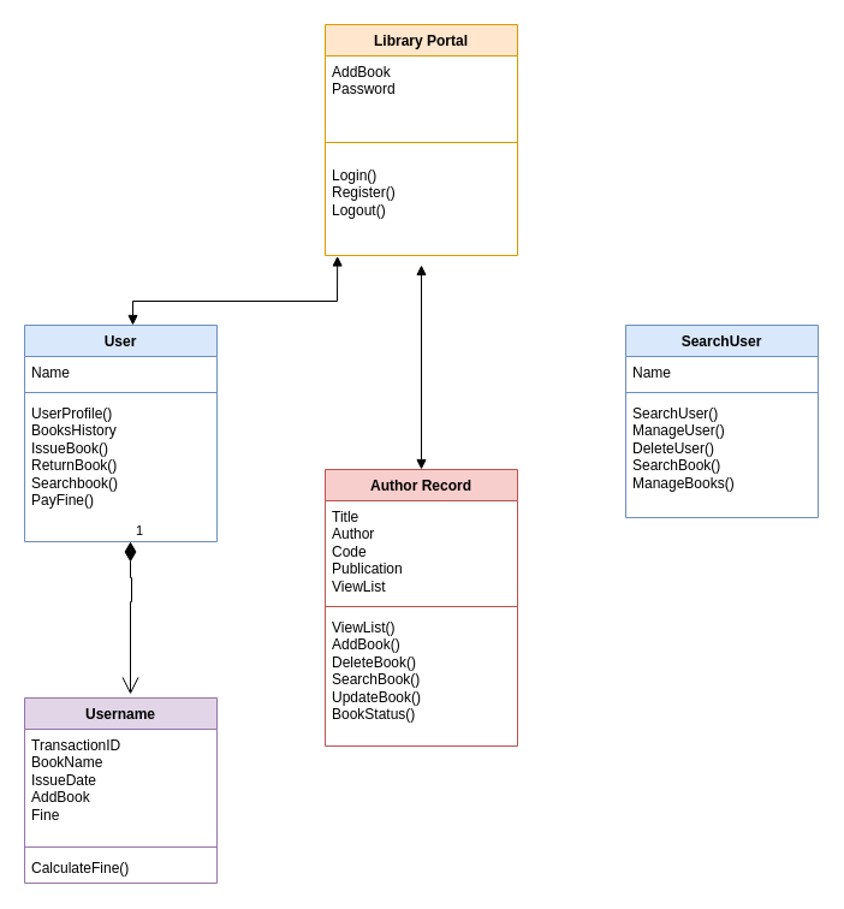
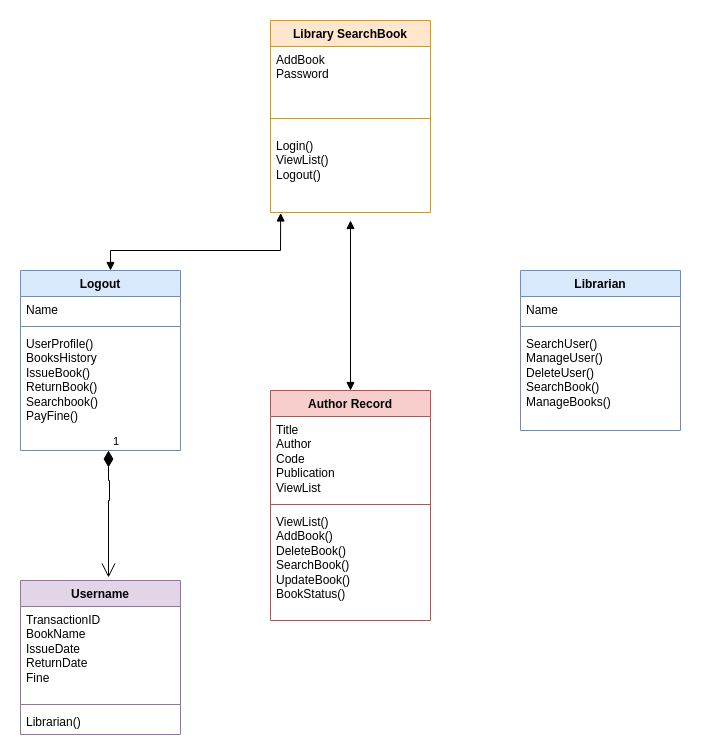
- <mxCell id="2" value="Library Portal" style="swimlane;fontStyle=1;align=center;verticalAlign=top;childLayout=stackLayout;horizontal=1;startSize=26;horizontalStack=0;resizeParent=1;resizeParentMax=0;resizeLast=0;collapsible=1;marginBottom=0;whiteSpace=wrap;html=1;fillColor=#ffe6cc;strokeColor=#d79b00;rounded=0;" vertex="1" parent="1"><mxGeometry x="270" y="20" width="160" height="192" as="geometry" /></mxCell>
+ <mxCell id="2" value="Library SearchBook" style="swimlane;fontStyle=1;align=center;verticalAlign=top;childLayout=stackLayout;horizontal=1;startSize=26;horizontalStack=0;resizeParent=1;resizeParentMax=0;resizeLast=0;collapsible=1;marginBottom=0;whiteSpace=wrap;html=1;fillColor=#ffe6cc;strokeColor=#d79b00;rounded=0;" vertex="1" parent="1"><mxGeometry x="270" y="20" width="160" height="192" as="geometry" /></mxCell>
- <mxCell id="5" value="Login()&lt;div&gt;Register()&lt;/div&gt;&lt;div&gt;Logout()&lt;/div&gt;" style="text;strokeColor=none;fillColor=none;align=left;verticalAlign=top;spacingLeft=4;spacingRight=4;overflow=hidden;rotatable=0;points=[[0,0.5],[1,0.5]];portConstraint=eastwest;whiteSpace=wrap;html=1;rounded=0;" vertex="1" parent="2"><mxGeometry y="112" width="160" height="80" as="geometry" /></mxCell>
+ <mxCell id="5" value="Login()&lt;div&gt;ViewList()&lt;/div&gt;&lt;div&gt;Logout()&lt;/div&gt;" style="text;strokeColor=none;fillColor=none;align=left;verticalAlign=top;spacingLeft=4;spacingRight=4;overflow=hidden;rotatable=0;points=[[0,0.5],[1,0.5]];portConstraint=eastwest;whiteSpace=wrap;html=1;rounded=0;" vertex="1" parent="2"><mxGeometry y="112" width="160" height="80" as="geometry" /></mxCell>
- <mxCell id="6" value="User" style="swimlane;fontStyle=1;align=center;verticalAlign=top;childLayout=stackLayout;horizontal=1;startSize=26;horizontalStack=0;resizeParent=1;resizeParentMax=0;resizeLast=0;collapsible=1;marginBottom=0;whiteSpace=wrap;html=1;fillColor=#dae8fc;strokeColor=#6c8ebf;rounded=0;" vertex="1" parent="1"><mxGeometry x="20" y="270" width="160" height="180" as="geometry"><mxRectangle x="70" y="340" width="70" height="30" as="alternateBounds" /></mxGeometry></mxCell>
+ <mxCell id="6" value="Logout" style="swimlane;fontStyle=1;align=center;verticalAlign=top;childLayout=stackLayout;horizontal=1;startSize=26;horizontalStack=0;resizeParent=1;resizeParentMax=0;resizeLast=0;collapsible=1;marginBottom=0;whiteSpace=wrap;html=1;fillColor=#dae8fc;strokeColor=#6c8ebf;rounded=0;" vertex="1" parent="1"><mxGeometry x="20" y="270" width="160" height="180" as="geometry"><mxRectangle x="70" y="340" width="70" height="30" as="alternateBounds" /></mxGeometry></mxCell>
- <mxCell id="10" value="SearchUser" style="swimlane;fontStyle=1;align=center;verticalAlign=top;childLayout=stackLayout;horizontal=1;startSize=26;horizontalStack=0;resizeParent=1;resizeParentMax=0;resizeLast=0;collapsible=1;marginBottom=0;whiteSpace=wrap;html=1;fillColor=#dae8fc;strokeColor=#6c8ebf;rounded=0;" vertex="1" parent="1"><mxGeometry x="520" y="270" width="160" height="160" as="geometry" /></mxCell>
+ <mxCell id="10" value="Librarian" style="swimlane;fontStyle=1;align=center;verticalAlign=top;childLayout=stackLayout;horizontal=1;startSize=26;horizontalStack=0;resizeParent=1;resizeParentMax=0;resizeLast=0;collapsible=1;marginBottom=0;whiteSpace=wrap;html=1;fillColor=#dae8fc;strokeColor=#6c8ebf;rounded=0;" vertex="1" parent="1"><mxGeometry x="520" y="270" width="160" height="160" as="geometry" /></mxCell>
- <mxCell id="19" value="TransactionID&lt;br&gt;BookName&lt;br&gt;IssueDate&lt;br&gt;AddBook&lt;br&gt;Fine" style="text;strokeColor=none;fillColor=none;align=left;verticalAlign=top;spacingLeft=4;spacingRight=4;overflow=hidden;rotatable=0;points=[[0,0.5],[1,0.5]];portConstraint=eastwest;whiteSpace=wrap;html=1;" vertex="1" parent="18"><mxGeometry y="26" width="160" height="94" as="geometry" /></mxCell>
+ <mxCell id="19" value="TransactionID&lt;br&gt;BookName&lt;br&gt;IssueDate&lt;br&gt;ReturnDate&lt;br&gt;Fine" style="text;strokeColor=none;fillColor=none;align=left;verticalAlign=top;spacingLeft=4;spacingRight=4;overflow=hidden;rotatable=0;points=[[0,0.5],[1,0.5]];portConstraint=eastwest;whiteSpace=wrap;html=1;" vertex="1" parent="18"><mxGeometry y="26" width="160" height="94" as="geometry" /></mxCell>
- <mxCell id="21" value="CalculateFine()" style="text;strokeColor=none;fillColor=none;align=left;verticalAlign=top;spacingLeft=4;spacingRight=4;overflow=hidden;rotatable=0;points=[[0,0.5],[1,0.5]];portConstraint=eastwest;whiteSpace=wrap;html=1;" vertex="1" parent="18"><mxGeometry y="128" width="160" height="26" as="geometry" /></mxCell>
+ <mxCell id="21" value="Librarian()" style="text;strokeColor=none;fillColor=none;align=left;verticalAlign=top;spacingLeft=4;spacingRight=4;overflow=hidden;rotatable=0;points=[[0,0.5],[1,0.5]];portConstraint=eastwest;whiteSpace=wrap;html=1;" vertex="1" parent="18"><mxGeometry y="128" width="160" height="26" as="geometry" /></mxCell>
